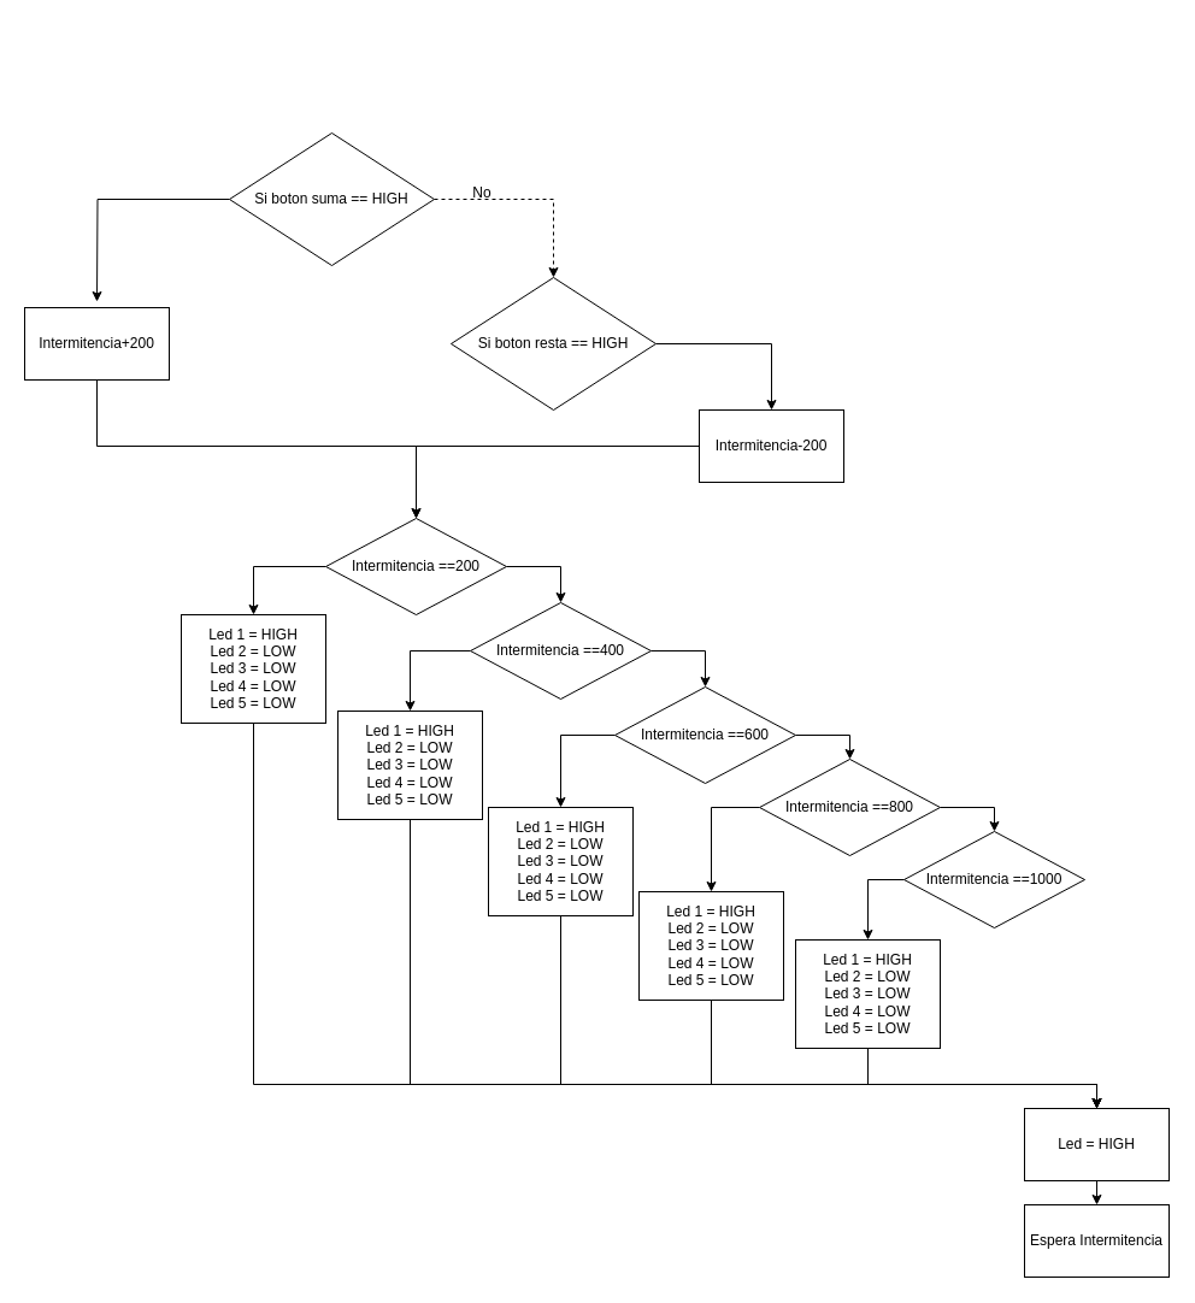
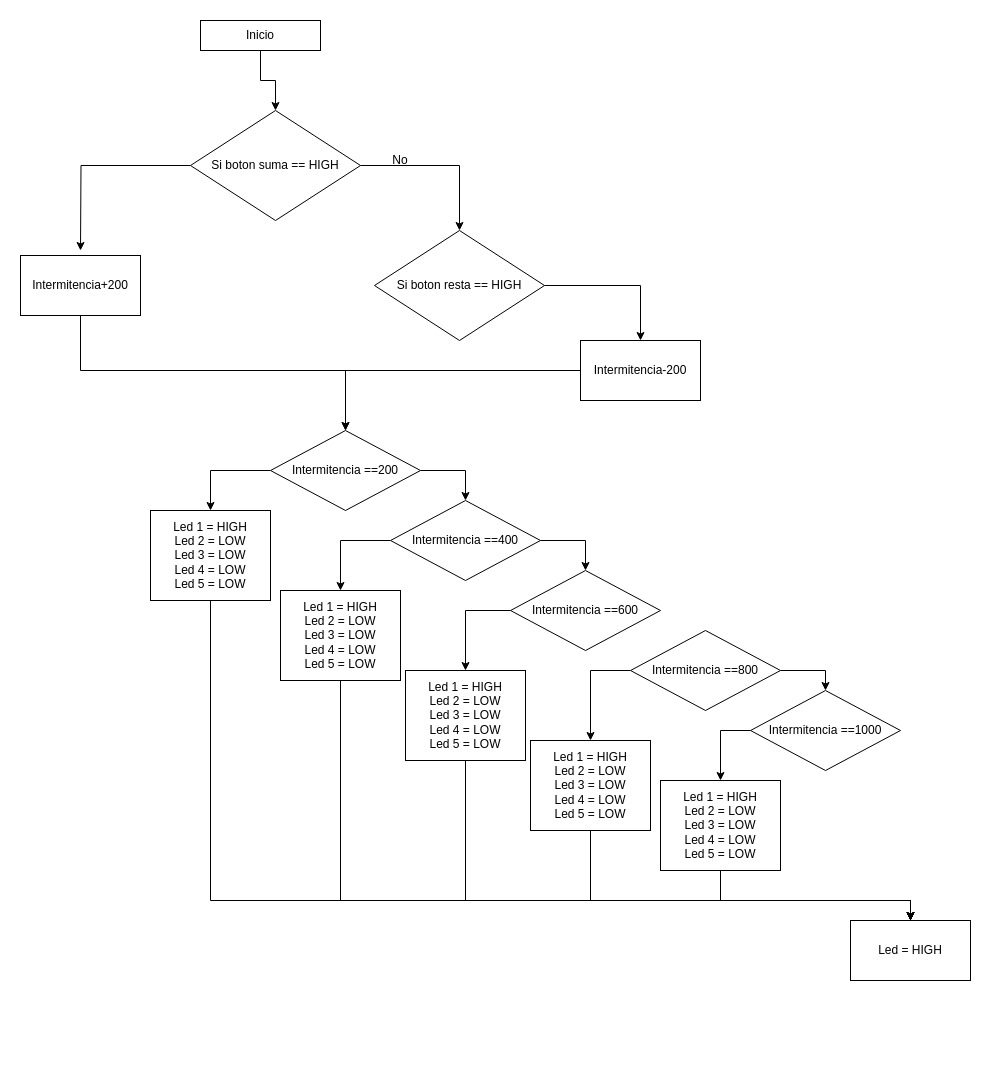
+ <mxCell id="3" value="Inicio" style="rounded=0;whiteSpace=wrap;html=1;" vertex="1" parent="1"><mxGeometry x="200" width="120" height="30" as="geometry" y="20" /></mxCell>
+ <mxCell id="2" style="edgeStyle=orthogonalEdgeStyle;rounded=0;orthogonalLoop=1;jettySize=auto;html=1;entryX=0.5;entryY=0;entryDx=0;entryDy=0;" edge="1" parent="1" source="3" target="6"><mxGeometry relative="1" as="geometry" /></mxCell>
- <mxCell id="4" style="edgeStyle=orthogonalEdgeStyle;rounded=0;orthogonalLoop=1;jettySize=auto;html=1;exitX=1;exitY=0.5;exitDx=0;exitDy=0;entryX=0.5;entryY=0;entryDx=0;entryDy=0;dashed=1;" edge="1" parent="1" source="6" target="8"><mxGeometry relative="1" as="geometry" /></mxCell>
+ <mxCell id="4" style="edgeStyle=orthogonalEdgeStyle;rounded=0;orthogonalLoop=1;jettySize=auto;html=1;exitX=1;exitY=0.5;exitDx=0;exitDy=0;entryX=0.5;entryY=0;entryDx=0;entryDy=0;" edge="1" parent="1" source="6" target="8"><mxGeometry relative="1" as="geometry" /></mxCell>
- <mxCell id="20" style="edgeStyle=orthogonalEdgeStyle;rounded=0;orthogonalLoop=1;jettySize=auto;html=1;exitX=1;exitY=0.5;exitDx=0;exitDy=0;" edge="1" parent="1" source="22" target="25"><mxGeometry relative="1" as="geometry" /></mxCell>
- <mxCell id="38" style="edgeStyle=orthogonalEdgeStyle;rounded=0;orthogonalLoop=1;jettySize=auto;html=1;exitX=0.5;exitY=1;exitDx=0;exitDy=0;entryX=0.5;entryY=0;entryDx=0;entryDy=0;" edge="1" parent="1" source="39" target="40"><mxGeometry relative="1" as="geometry" /></mxCell>
- <mxCell id="40" value="Espera Intermitencia" style="rounded=0;whiteSpace=wrap;html=1;" vertex="1" parent="1"><mxGeometry x="850" y="1000" width="120" height="60" as="geometry" /></mxCell>
